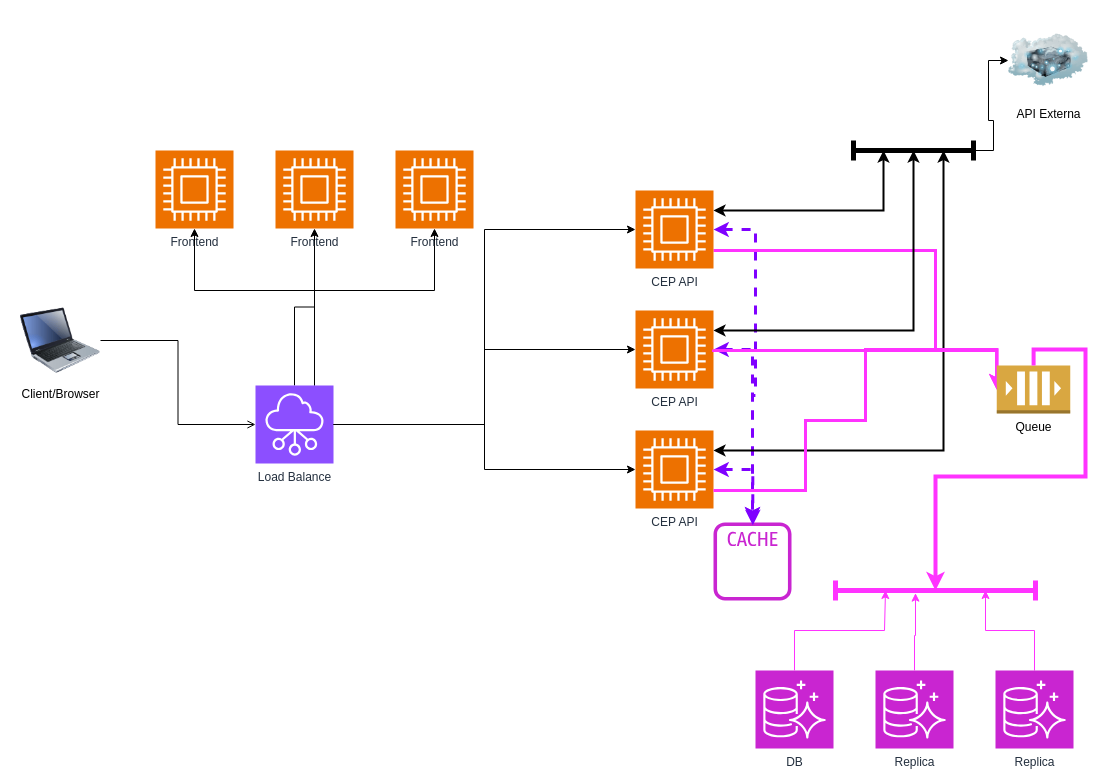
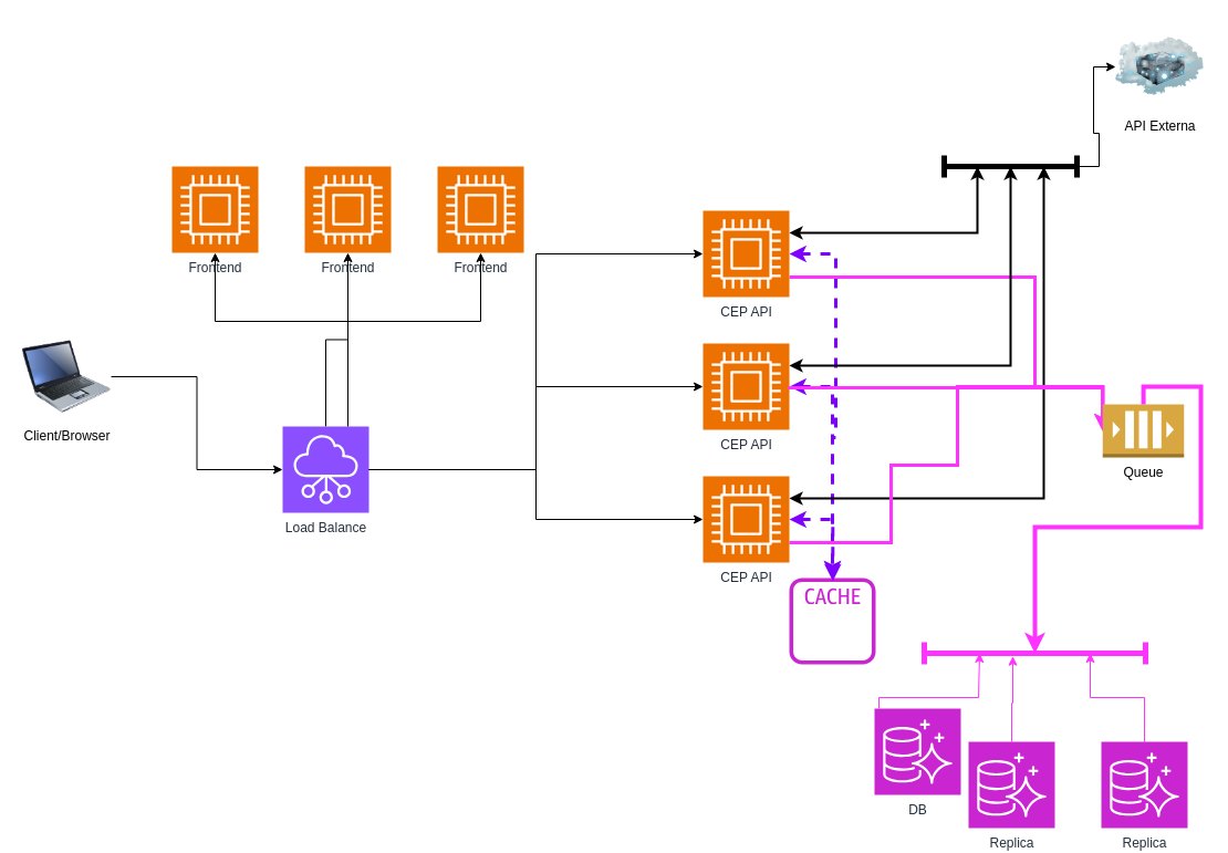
- <mxCell id="13" style="edgeStyle=orthogonalEdgeStyle;rounded=0;orthogonalLoop=1;jettySize=auto;html=1;entryX=0;entryY=0.5;entryDx=0;entryDy=0;entryPerimeter=0;endArrow=open;" edge="1" parent="1" source="12" target="11"><mxGeometry relative="1" as="geometry" /></mxCell>
+ <mxCell id="13" style="edgeStyle=orthogonalEdgeStyle;rounded=0;orthogonalLoop=1;jettySize=auto;html=1;entryX=0;entryY=0.5;entryDx=0;entryDy=0;entryPerimeter=0;" edge="1" parent="1" source="12" target="11"><mxGeometry relative="1" as="geometry" /></mxCell>
- <mxCell id="5" value="DB" style="sketch=0;points=[[0,0,0],[0.25,0,0],[0.5,0,0],[0.75,0,0],[1,0,0],[0,1,0],[0.25,1,0],[0.5,1,0],[0.75,1,0],[1,1,0],[0,0.25,0],[0,0.5,0],[0,0.75,0],[1,0.25,0],[1,0.5,0],[1,0.75,0]];outlineConnect=0;fontColor=#232F3E;fillColor=#C925D1;strokeColor=#ffffff;dashed=0;verticalLabelPosition=bottom;verticalAlign=top;align=center;html=1;fontSize=12;fontStyle=0;aspect=fixed;shape=mxgraph.aws4.resourceIcon;resIcon=mxgraph.aws4.aurora;" vertex="1" parent="1"><mxGeometry x="755" y="670" width="78" height="78" as="geometry" /></mxCell>
+ <mxCell id="5" value="DB" style="sketch=0;points=[[0,0,0],[0.25,0,0],[0.5,0,0],[0.75,0,0],[1,0,0],[0,1,0],[0.25,1,0],[0.5,1,0],[0.75,1,0],[1,1,0],[0,0.25,0],[0,0.5,0],[0,0.75,0],[1,0.25,0],[1,0.5,0],[1,0.75,0]];outlineConnect=0;fontColor=#232F3E;fillColor=#C925D1;strokeColor=#ffffff;dashed=0;verticalLabelPosition=bottom;verticalAlign=top;align=center;html=1;fontSize=12;fontStyle=0;aspect=fixed;shape=mxgraph.aws4.resourceIcon;resIcon=mxgraph.aws4.aurora;" vertex="1" parent="1"><mxGeometry x="790" y="640" width="78" height="78" as="geometry" /></mxCell>
